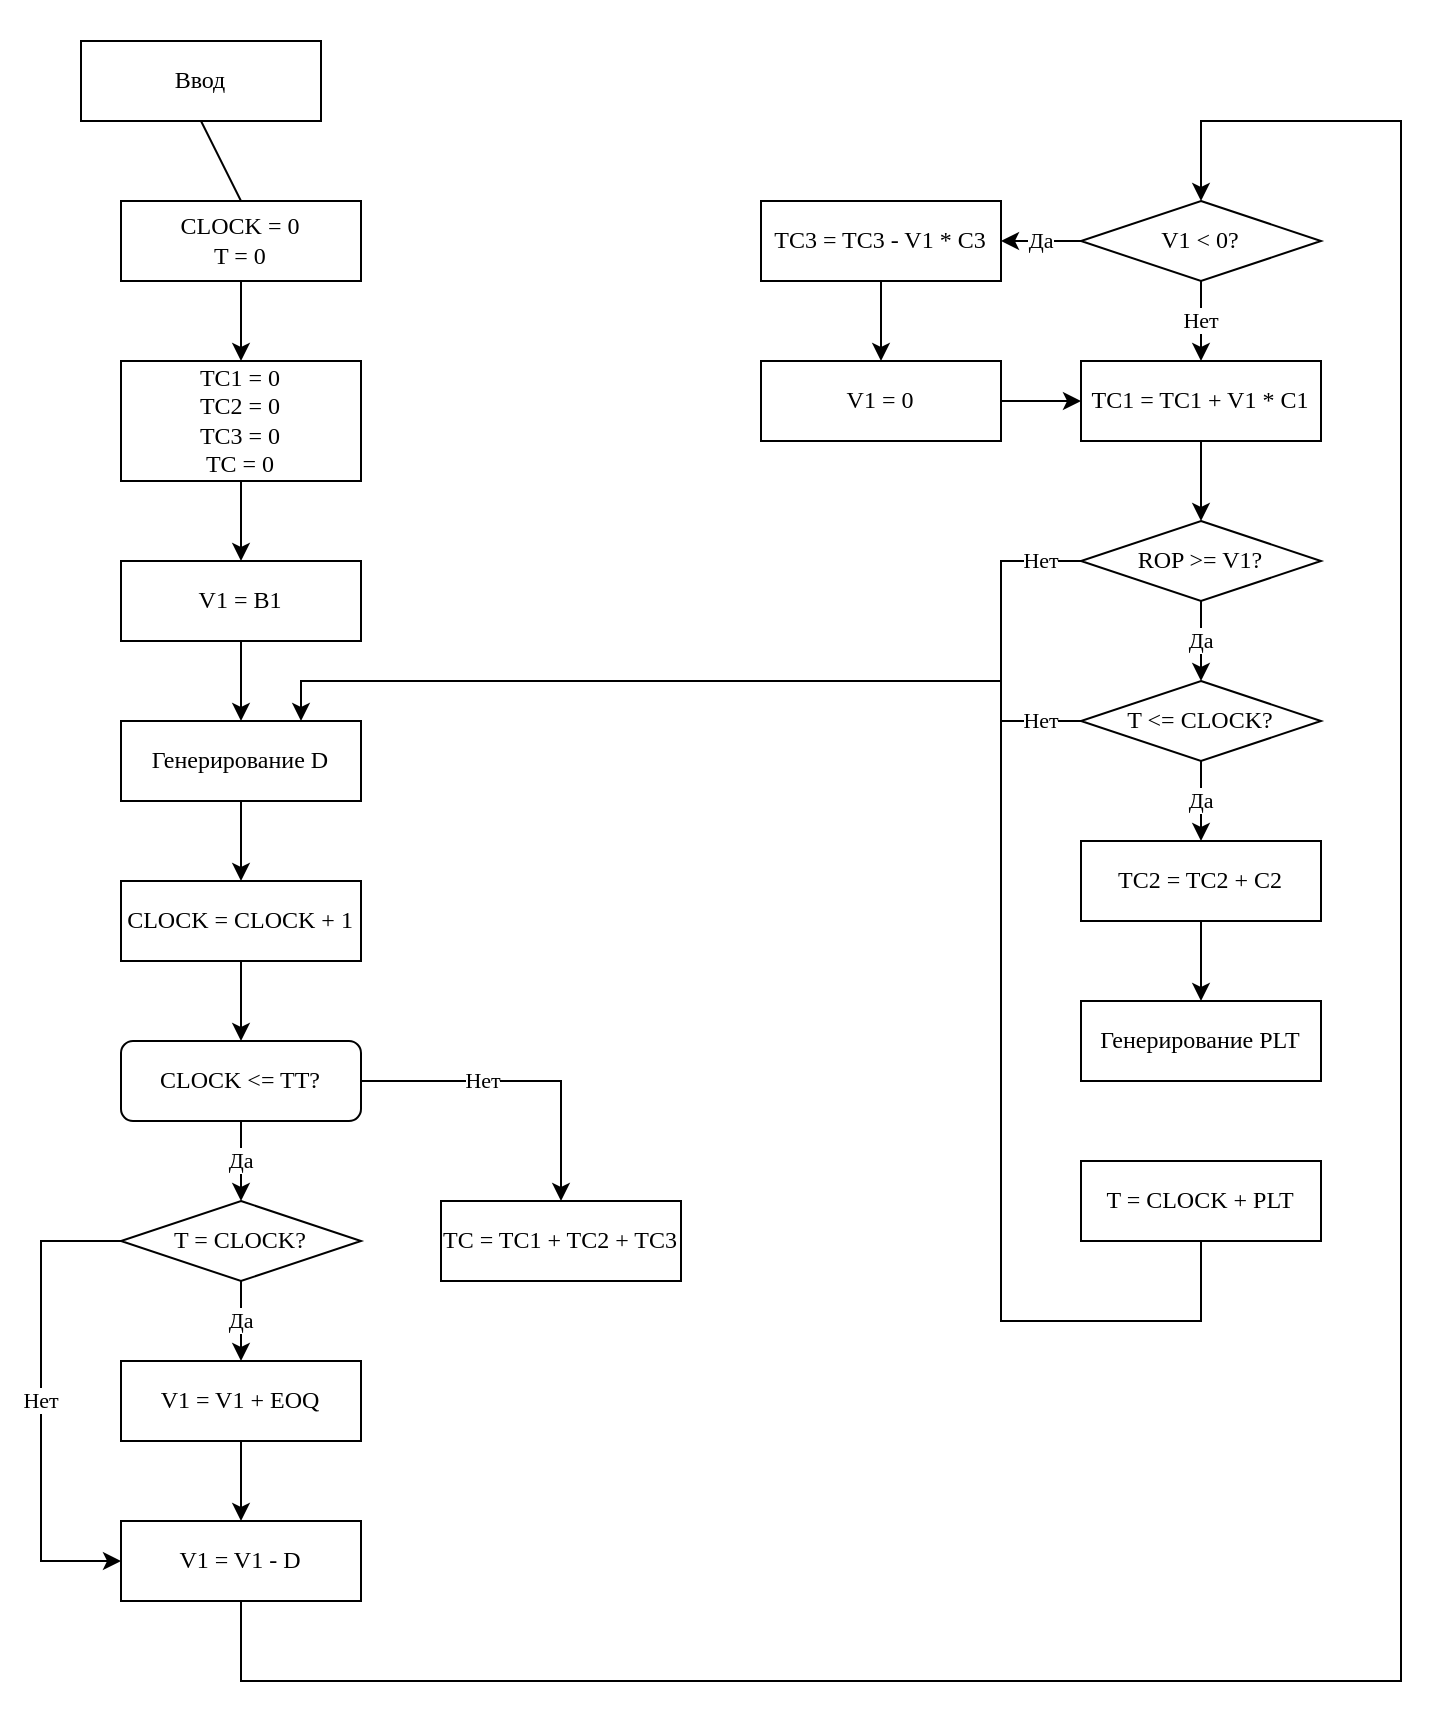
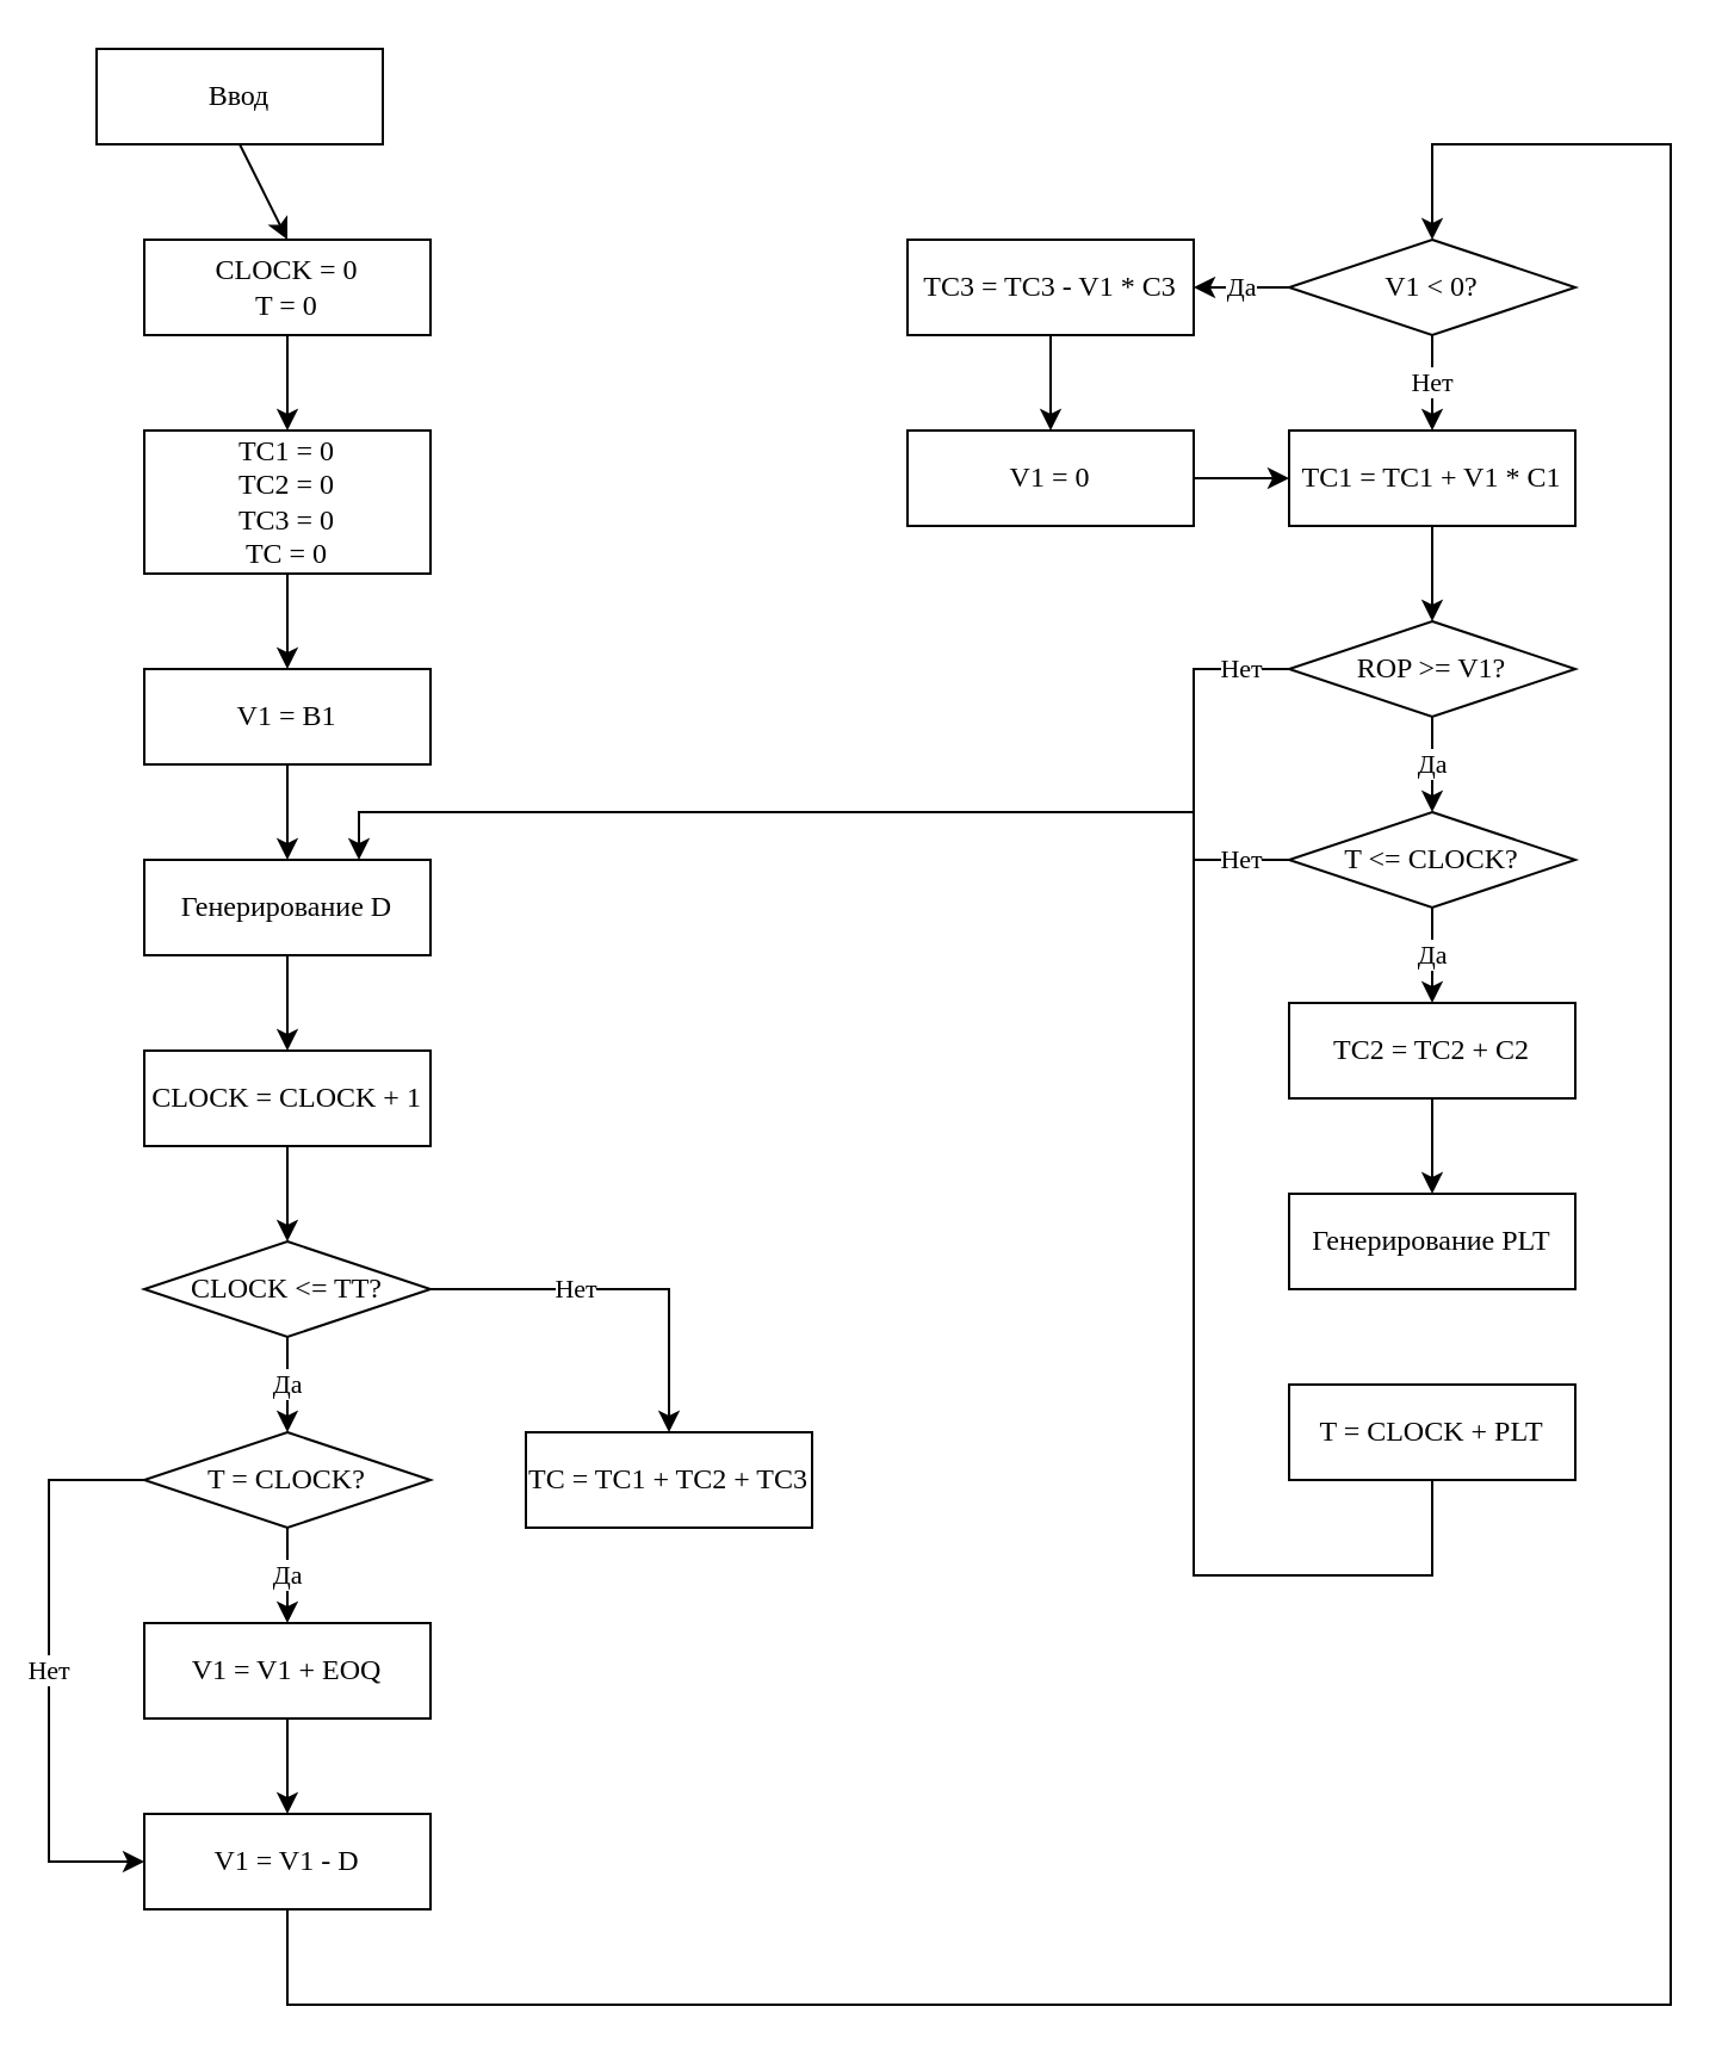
- <mxCell id="14" value="" style="endArrow=none;html=1;rounded=0;fontFamily=Times New Roman;exitX=0.5;exitY=1;exitDx=0;exitDy=0;entryX=0.5;entryY=0;entryDx=0;entryDy=0;" edge="1" parent="1" source="3" target="2"><mxGeometry width="50" height="50" relative="1" as="geometry"><mxPoint x="130" y="250" as="sourcePoint" /><mxPoint x="130" y="290" as="targetPoint" /></mxGeometry></mxCell>
+ <mxCell id="14" value="" style="endArrow=classic;html=1;rounded=0;fontFamily=Times New Roman;exitX=0.5;exitY=1;exitDx=0;exitDy=0;entryX=0.5;entryY=0;entryDx=0;entryDy=0;" edge="1" parent="1" source="3" target="2"><mxGeometry width="50" height="50" relative="1" as="geometry"><mxPoint x="130" y="250" as="sourcePoint" /><mxPoint x="130" y="290" as="targetPoint" /></mxGeometry></mxCell>
- <mxCell id="9" value="&lt;span&gt;CLOCK &amp;lt;= TT?&lt;/span&gt;" style="whiteSpace=wrap;html=1;fontFamily=Times New Roman;rounded=1;" vertex="1" parent="1"><mxGeometry x="60" y="520" width="120" height="40" as="geometry" /></mxCell>
+ <mxCell id="9" value="&lt;span&gt;CLOCK &amp;lt;= TT?&lt;/span&gt;" style="rhombus;whiteSpace=wrap;html=1;fontFamily=Times New Roman;" vertex="1" parent="1"><mxGeometry x="60" y="520" width="120" height="40" as="geometry" /></mxCell>
